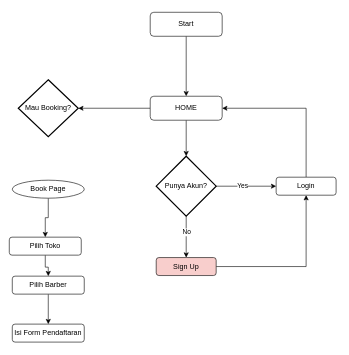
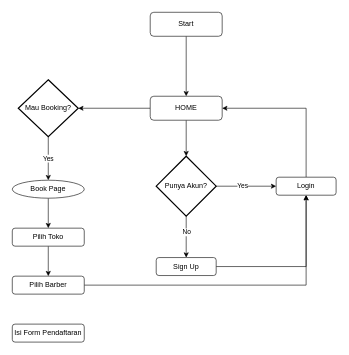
+ <mxCell id="18" value="Yes" style="edgeStyle=orthogonalEdgeStyle;rounded=0;orthogonalLoop=1;jettySize=auto;html=1;entryX=0.5;entryY=0;entryDx=0;entryDy=0;" parent="1" source="19" target="17" edge="1"><mxGeometry relative="1" as="geometry" /></mxCell>
- <mxCell id="21" value="Pilih Toko" style="rounded=1;whiteSpace=wrap;html=1;" parent="1" vertex="1"><mxGeometry x="15" y="395" width="120" height="30" as="geometry" /></mxCell>
+ <mxCell id="21" value="Pilih Toko" style="rounded=1;whiteSpace=wrap;html=1;" parent="1" vertex="1"><mxGeometry x="20" y="380" width="120" height="30" as="geometry" /></mxCell>
- <mxCell id="13" value="Sign Up" style="rounded=1;whiteSpace=wrap;html=1;fillColor=#f8cecc;" parent="1" vertex="1"><mxGeometry x="260" y="429" width="100" height="30" as="geometry" /></mxCell>
+ <mxCell id="13" value="Sign Up" style="rounded=1;whiteSpace=wrap;html=1;" parent="1" vertex="1"><mxGeometry x="260" y="429" width="100" height="30" as="geometry" /></mxCell>
- <mxCell id="22" style="edgeStyle=orthogonalEdgeStyle;rounded=0;orthogonalLoop=1;jettySize=auto;html=1;" parent="1" source="23" target="24" edge="1"><mxGeometry relative="1" as="geometry" /></mxCell>
+ <mxCell id="22" style="edgeStyle=orthogonalEdgeStyle;rounded=0;orthogonalLoop=1;jettySize=auto;html=1;" parent="1" source="23" target="15" edge="1"><mxGeometry relative="1" as="geometry" /></mxCell>
